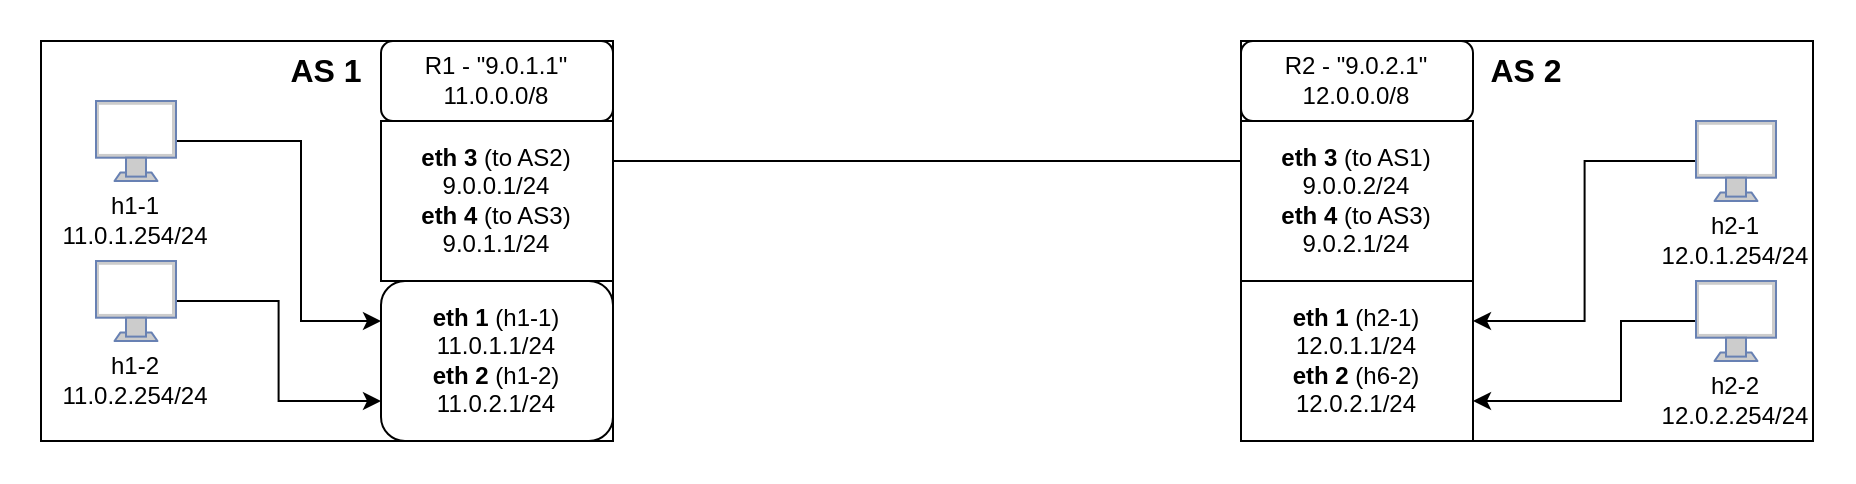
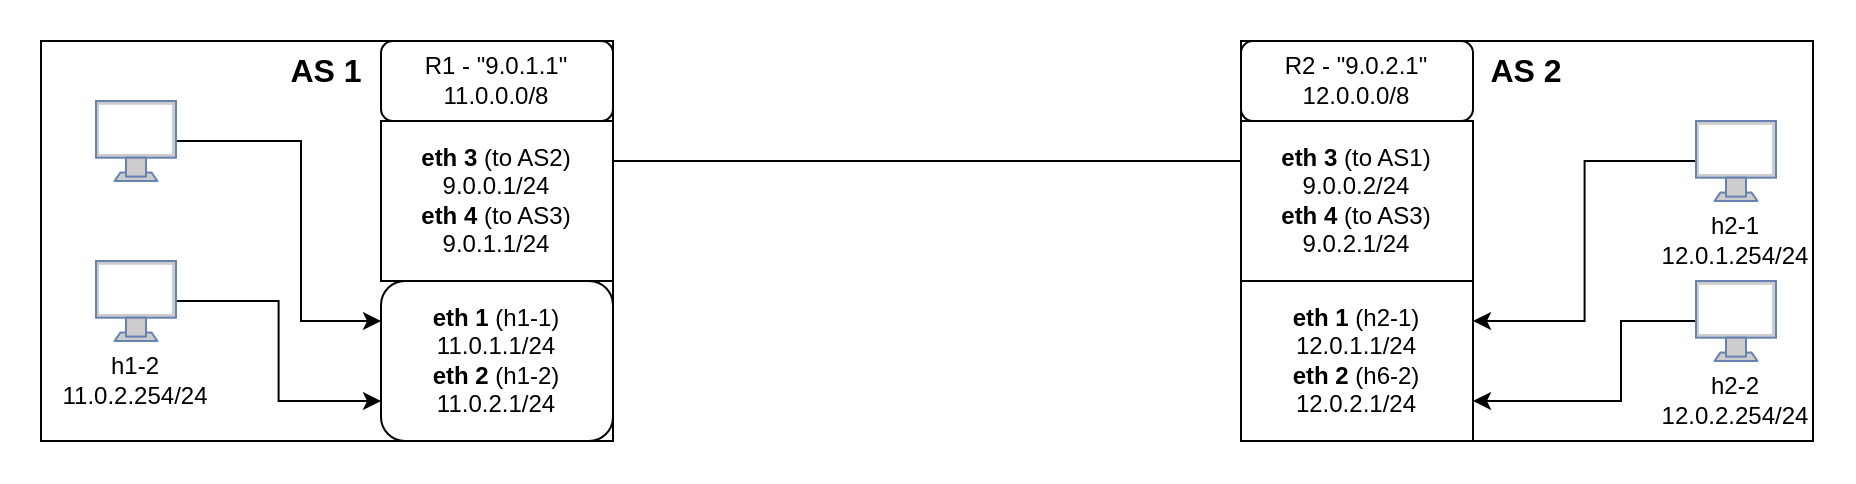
- <mxCell id="9" value="h1-1&lt;br&gt;11.0.1.254/24" style="text;html=1;strokeColor=none;fillColor=none;align=center;verticalAlign=middle;whiteSpace=wrap;rounded=0;" vertex="1" parent="2"><mxGeometry x="20" y="75" width="55" height="30" as="geometry" /></mxCell>
